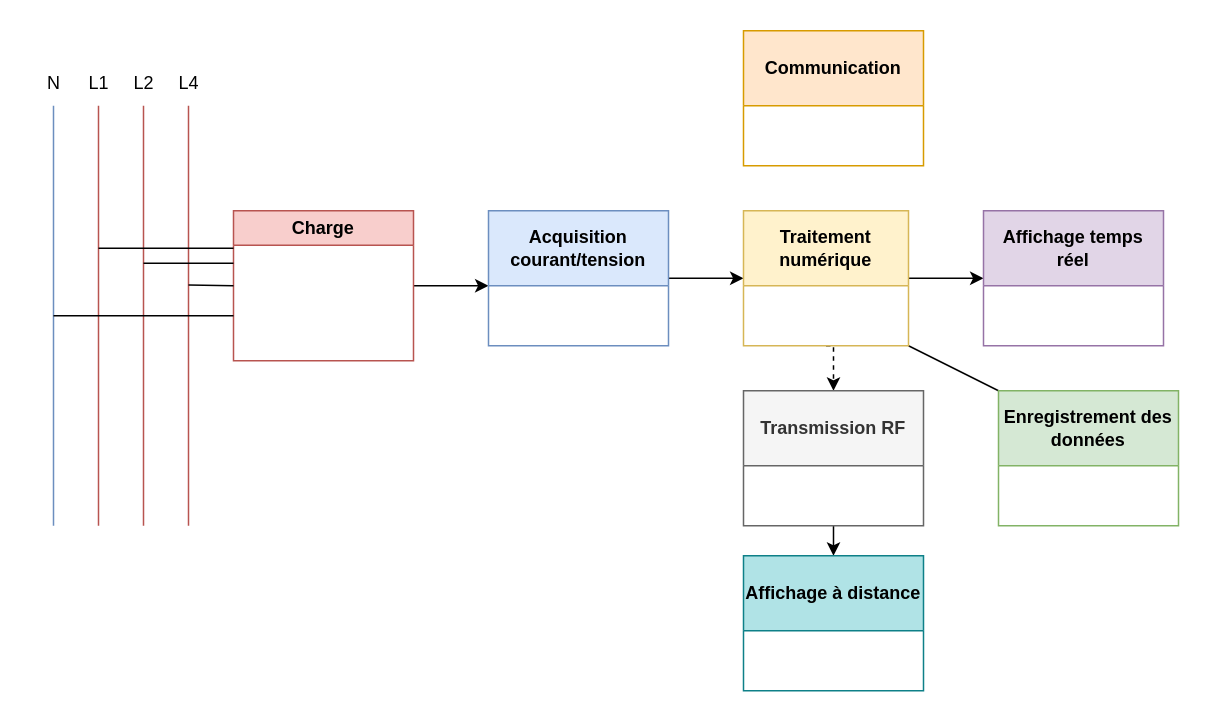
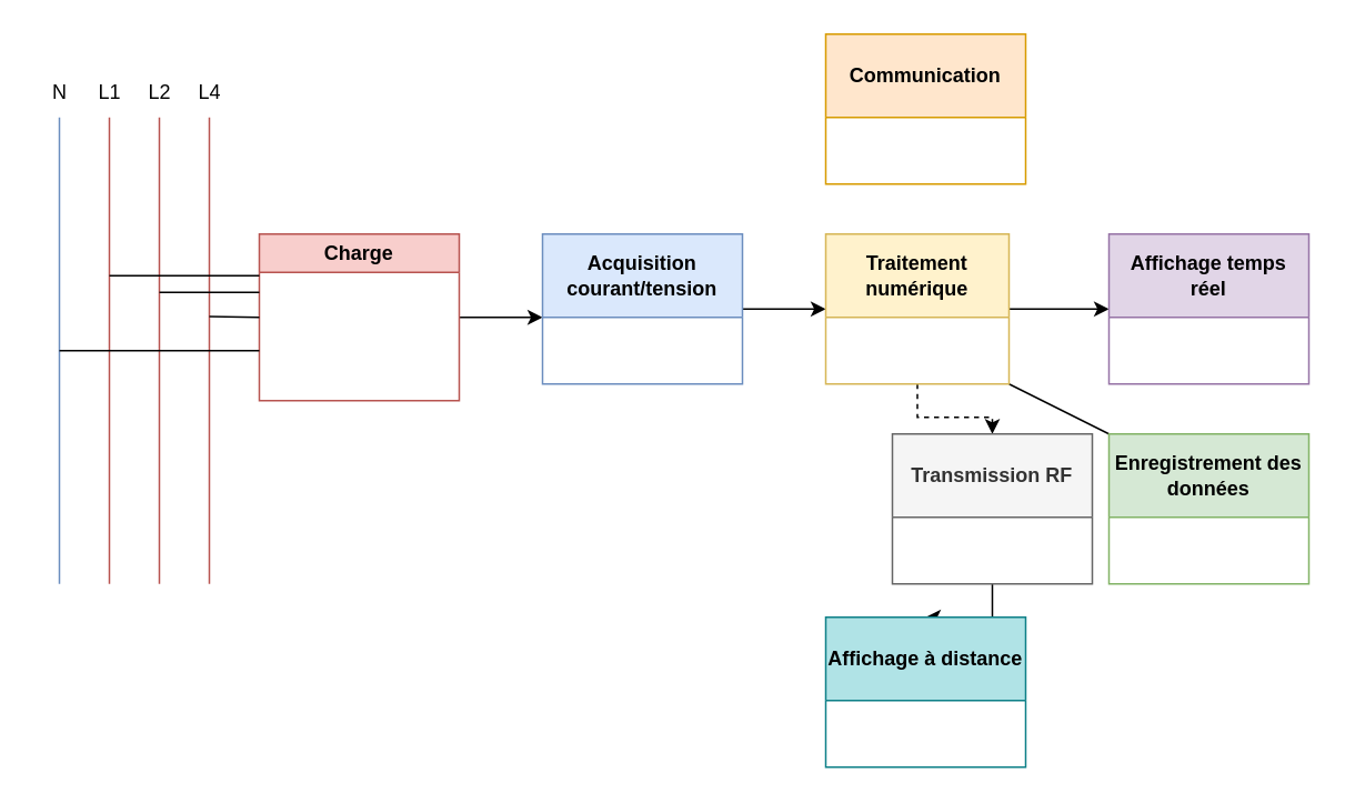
- <mxCell id="20" value="Affichage temps réel" style="swimlane;whiteSpace=wrap;html=1;startSize=50;fillColor=#e1d5e7;strokeColor=#9673a6;" vertex="1" parent="1"><mxGeometry x="655" y="140" width="120" height="90" as="geometry" /></mxCell>
+ <mxCell id="20" value="Affichage temps réel" style="swimlane;whiteSpace=wrap;html=1;startSize=50;fillColor=#e1d5e7;strokeColor=#9673a6;" vertex="1" parent="1"><mxGeometry x="665" y="140" width="120" height="90" as="geometry" /></mxCell>
- <mxCell id="22" value="Transmission RF" style="swimlane;whiteSpace=wrap;html=1;startSize=50;fillColor=#f5f5f5;fontColor=#333333;strokeColor=#666666;" vertex="1" parent="1"><mxGeometry x="495" y="260" width="120" height="90" as="geometry" /></mxCell>
+ <mxCell id="22" value="Transmission RF" style="swimlane;whiteSpace=wrap;html=1;startSize=50;fillColor=#f5f5f5;fontColor=#333333;strokeColor=#666666;" vertex="1" parent="1"><mxGeometry x="535" y="260" width="120" height="90" as="geometry" /></mxCell>
